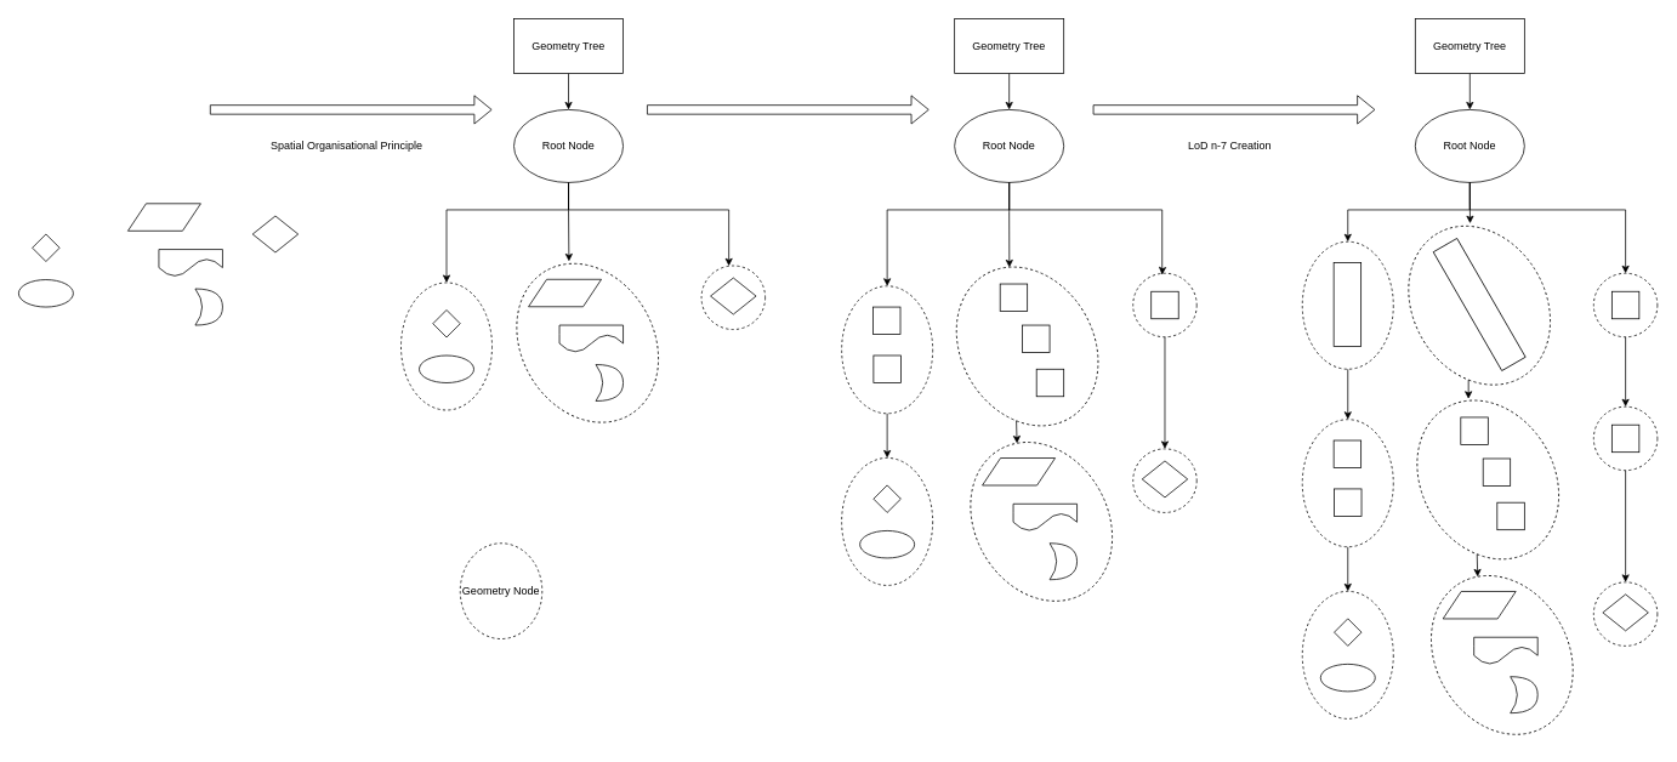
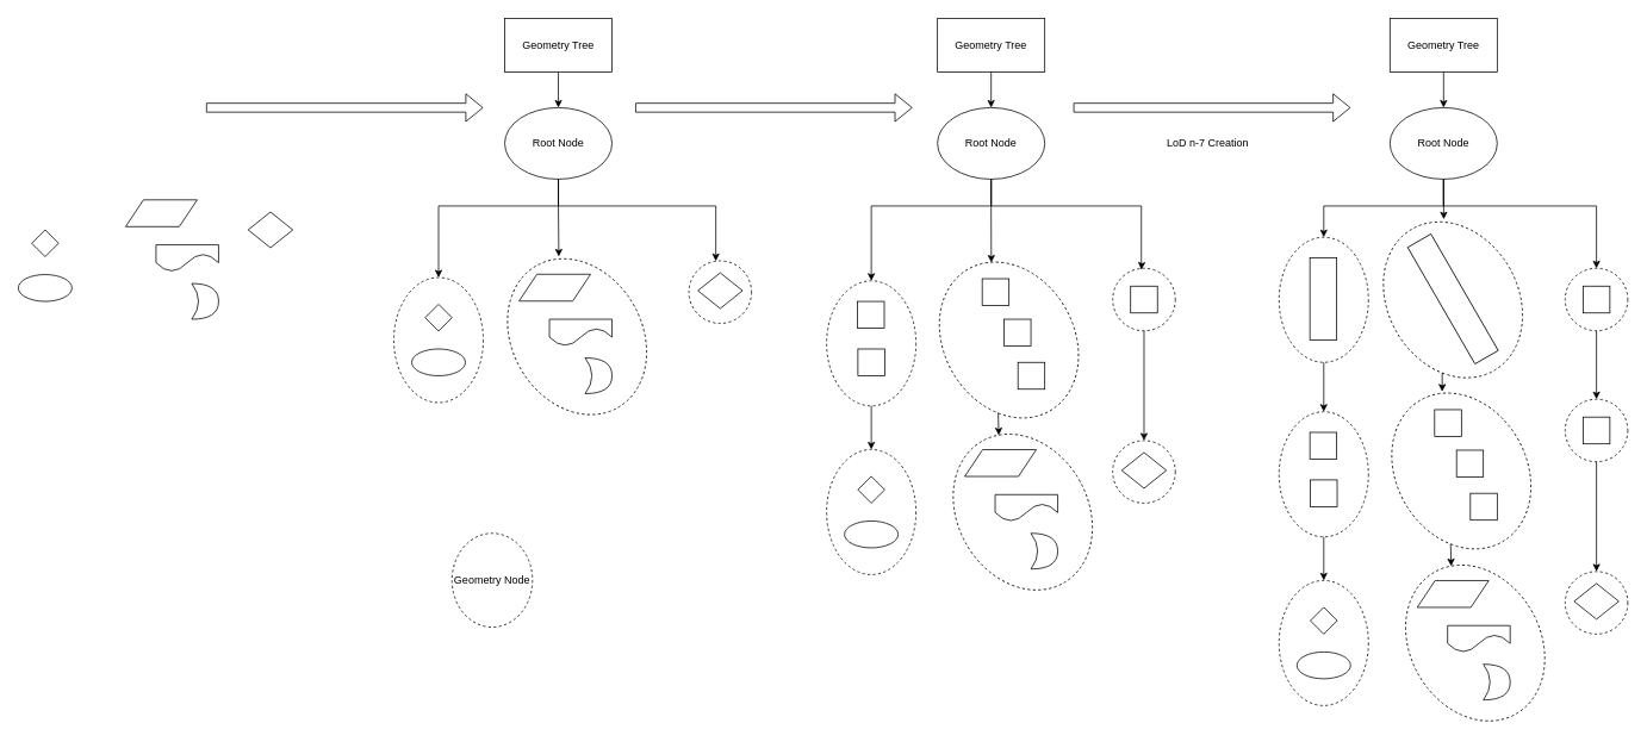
- <mxCell id="20" value="Spatial Organisational Principle" style="text;html=1;align=center;verticalAlign=middle;resizable=0;points=[];autosize=1;strokeColor=none;fillColor=none;" parent="1" vertex="1"><mxGeometry x="290" y="150" width="180" height="20" as="geometry" /></mxCell>
